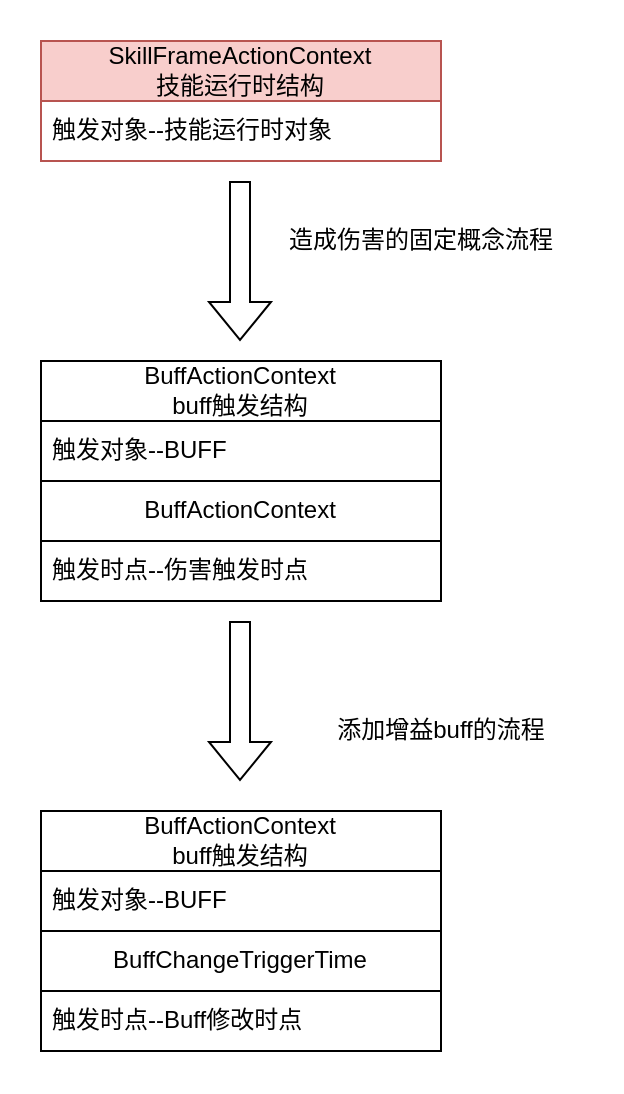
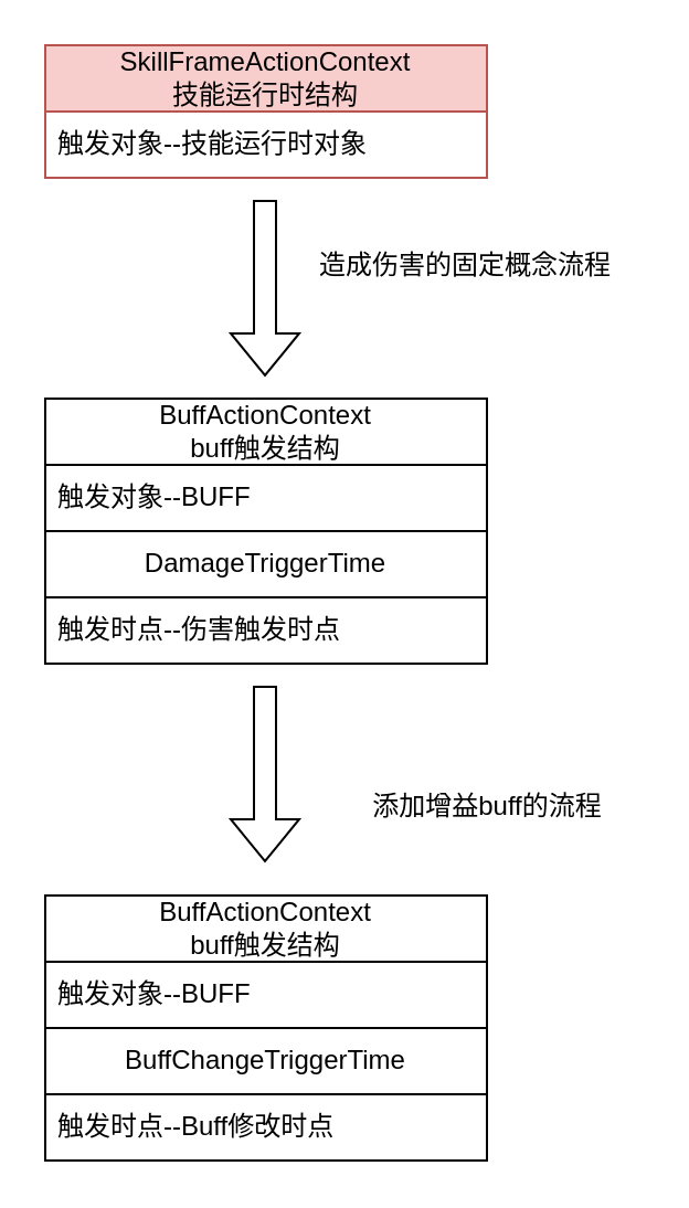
- <mxCell id="8" value="BuffActionContext" style="swimlane;fontStyle=0;childLayout=stackLayout;horizontal=1;startSize=30;horizontalStack=0;resizeParent=1;resizeParentMax=0;resizeLast=0;collapsible=1;marginBottom=0;whiteSpace=wrap;html=1;" vertex="1" parent="1"><mxGeometry x="20" y="240" width="200" height="60" as="geometry" /></mxCell>
+ <mxCell id="8" value="DamageTriggerTime" style="swimlane;fontStyle=0;childLayout=stackLayout;horizontal=1;startSize=30;horizontalStack=0;resizeParent=1;resizeParentMax=0;resizeLast=0;collapsible=1;marginBottom=0;whiteSpace=wrap;html=1;" vertex="1" parent="1"><mxGeometry x="20" y="240" width="200" height="60" as="geometry" /></mxCell>
